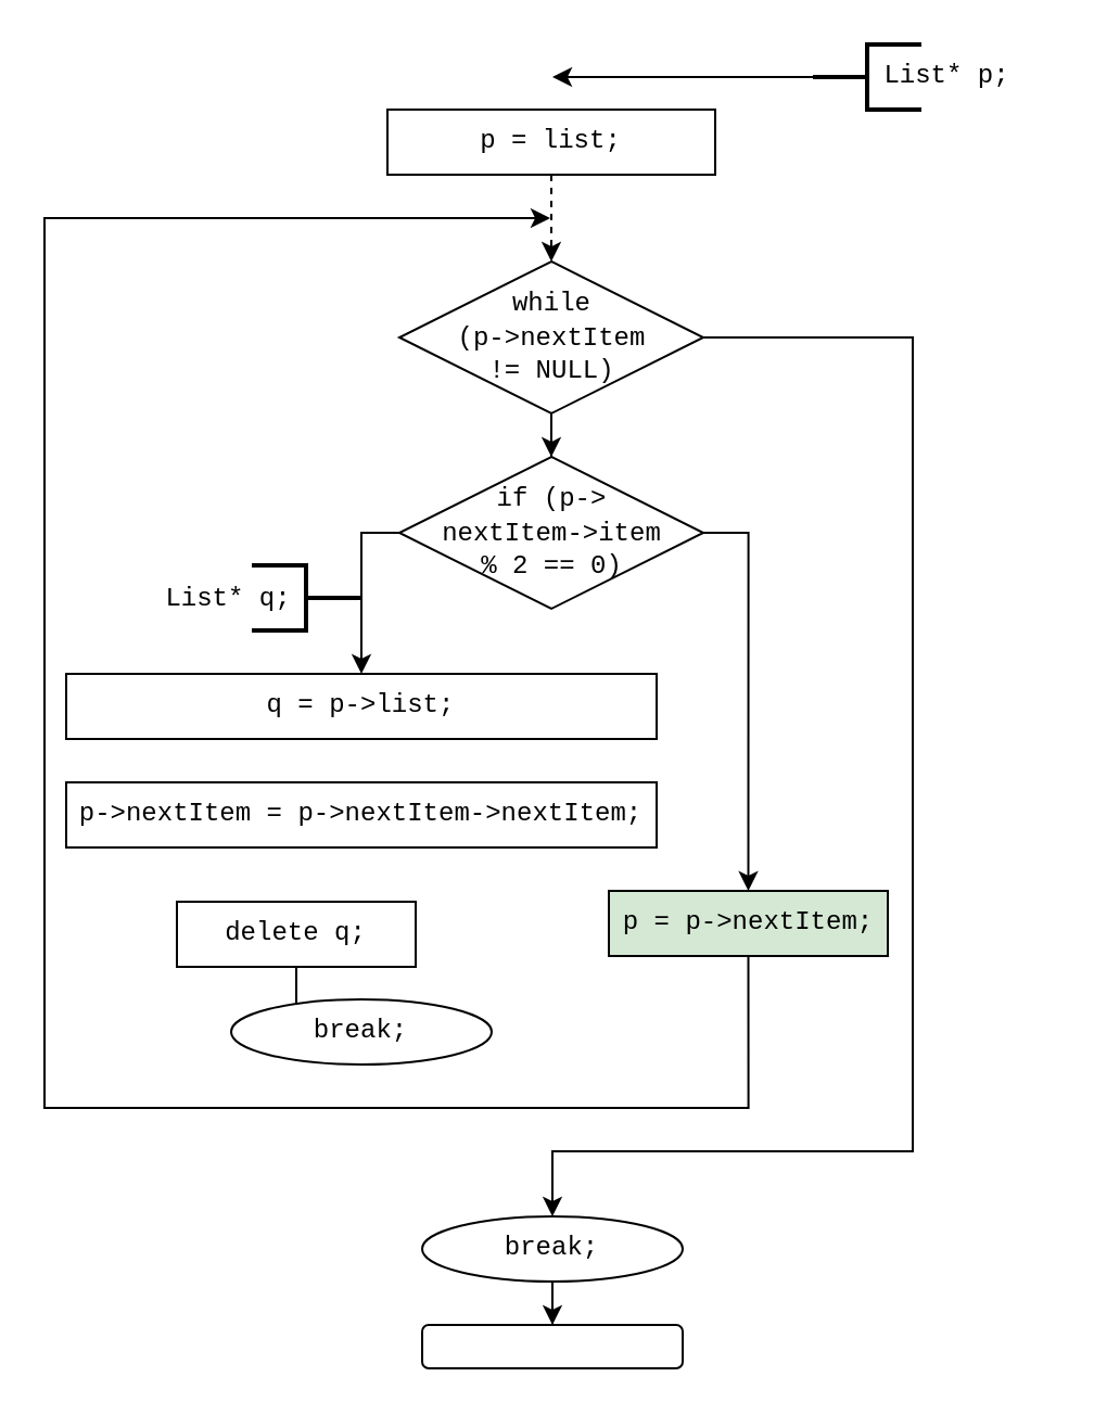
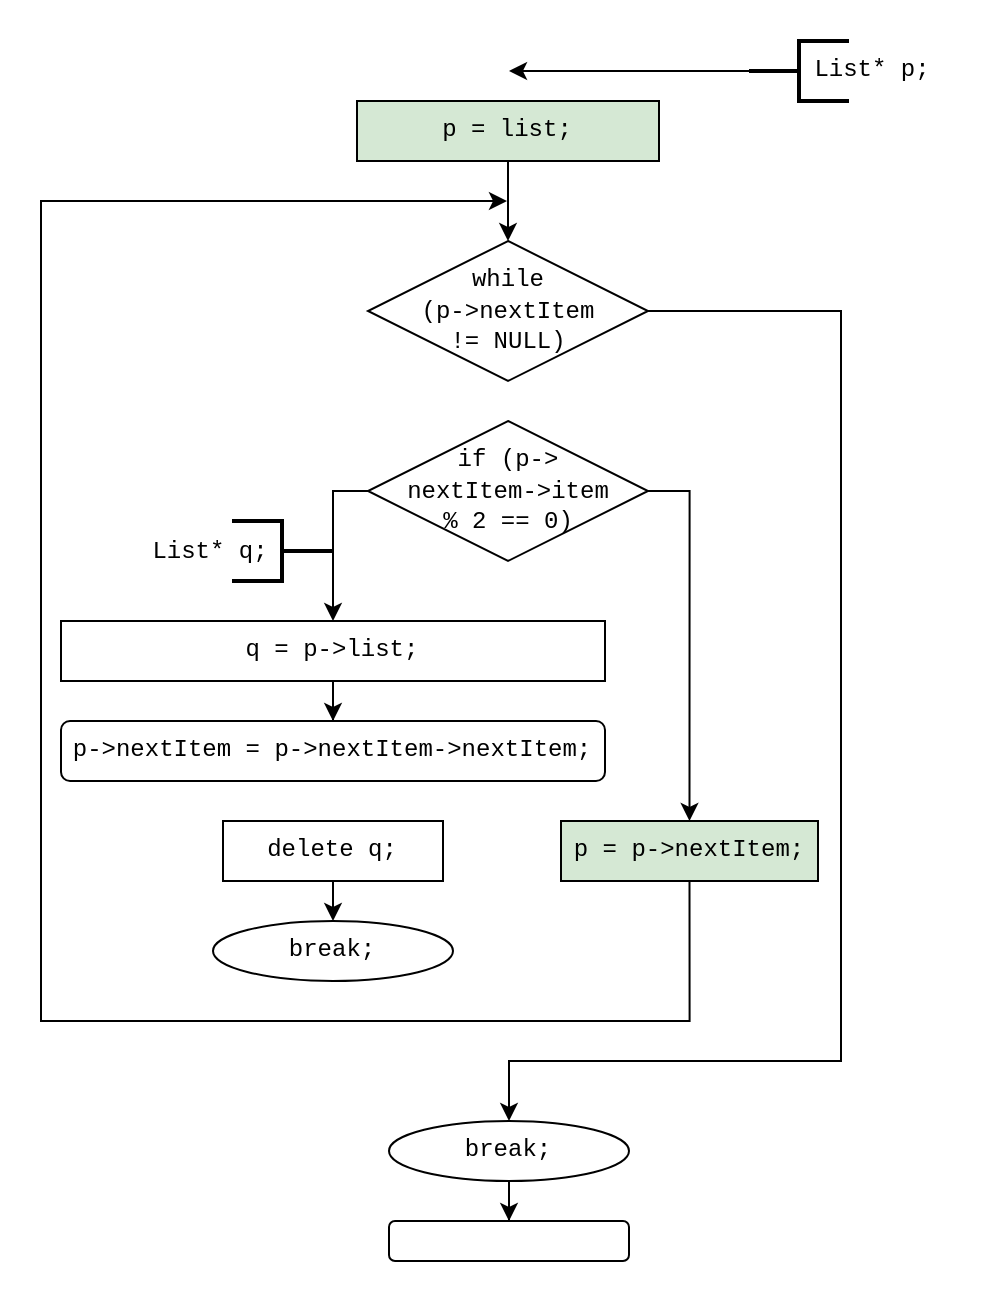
- <mxCell id="6" value="p = list;" style="rounded=0;whiteSpace=wrap;html=1;fontFamily=Courier New;" vertex="1" parent="1"><mxGeometry x="178" y="50" width="151" height="30" as="geometry" /></mxCell>
+ <mxCell id="6" value="p = list;" style="rounded=0;whiteSpace=wrap;html=1;fontFamily=Courier New;fillColor=#d5e8d4;" vertex="1" parent="1"><mxGeometry x="178" y="50" width="151" height="30" as="geometry" /></mxCell>
- <mxCell id="5" style="edgeStyle=orthogonalEdgeStyle;rounded=0;orthogonalLoop=1;jettySize=auto;html=1;dashed=1;" edge="1" parent="1" source="6" target="4"><mxGeometry relative="1" as="geometry" /></mxCell>
+ <mxCell id="5" style="edgeStyle=orthogonalEdgeStyle;rounded=0;orthogonalLoop=1;jettySize=auto;html=1;" edge="1" parent="1" source="6" target="4"><mxGeometry relative="1" as="geometry" /></mxCell>
- <mxCell id="2" style="edgeStyle=orthogonalEdgeStyle;rounded=0;orthogonalLoop=1;jettySize=auto;html=1;entryX=0.5;entryY=0;entryDx=0;entryDy=0;" edge="1" parent="1" source="4" target="9"><mxGeometry relative="1" as="geometry"><mxPoint x="253.5" y="210" as="targetPoint" /></mxGeometry></mxCell>
+ <mxCell id="11" style="edgeStyle=orthogonalEdgeStyle;rounded=0;orthogonalLoop=1;jettySize=auto;html=1;entryX=0.5;entryY=0;entryDx=0;entryDy=0;" edge="1" parent="1" source="12" target="10"><mxGeometry relative="1" as="geometry" /></mxCell>
- <mxCell id="10" value="p-&amp;gt;nextItem = p-&amp;gt;nextItem-&amp;gt;nextItem;" style="rounded=0;whiteSpace=wrap;html=1;fontFamily=Courier New;" vertex="1" parent="1"><mxGeometry x="30" y="360" width="272" height="30" as="geometry" /></mxCell>
+ <mxCell id="10" value="p-&amp;gt;nextItem = p-&amp;gt;nextItem-&amp;gt;nextItem;" style="whiteSpace=wrap;html=1;fontFamily=Courier New;rounded=1;" vertex="1" parent="1"><mxGeometry x="30" y="360" width="272" height="30" as="geometry" /></mxCell>
- <mxCell id="16" value="delete q;" style="rounded=0;whiteSpace=wrap;html=1;fontFamily=Courier New;" vertex="1" parent="1"><mxGeometry x="81" y="415" width="110" height="30" as="geometry" /></mxCell>
+ <mxCell id="16" value="delete q;" style="rounded=0;whiteSpace=wrap;html=1;fontFamily=Courier New;" vertex="1" parent="1"><mxGeometry x="111" y="410" width="110" height="30" as="geometry" /></mxCell>
